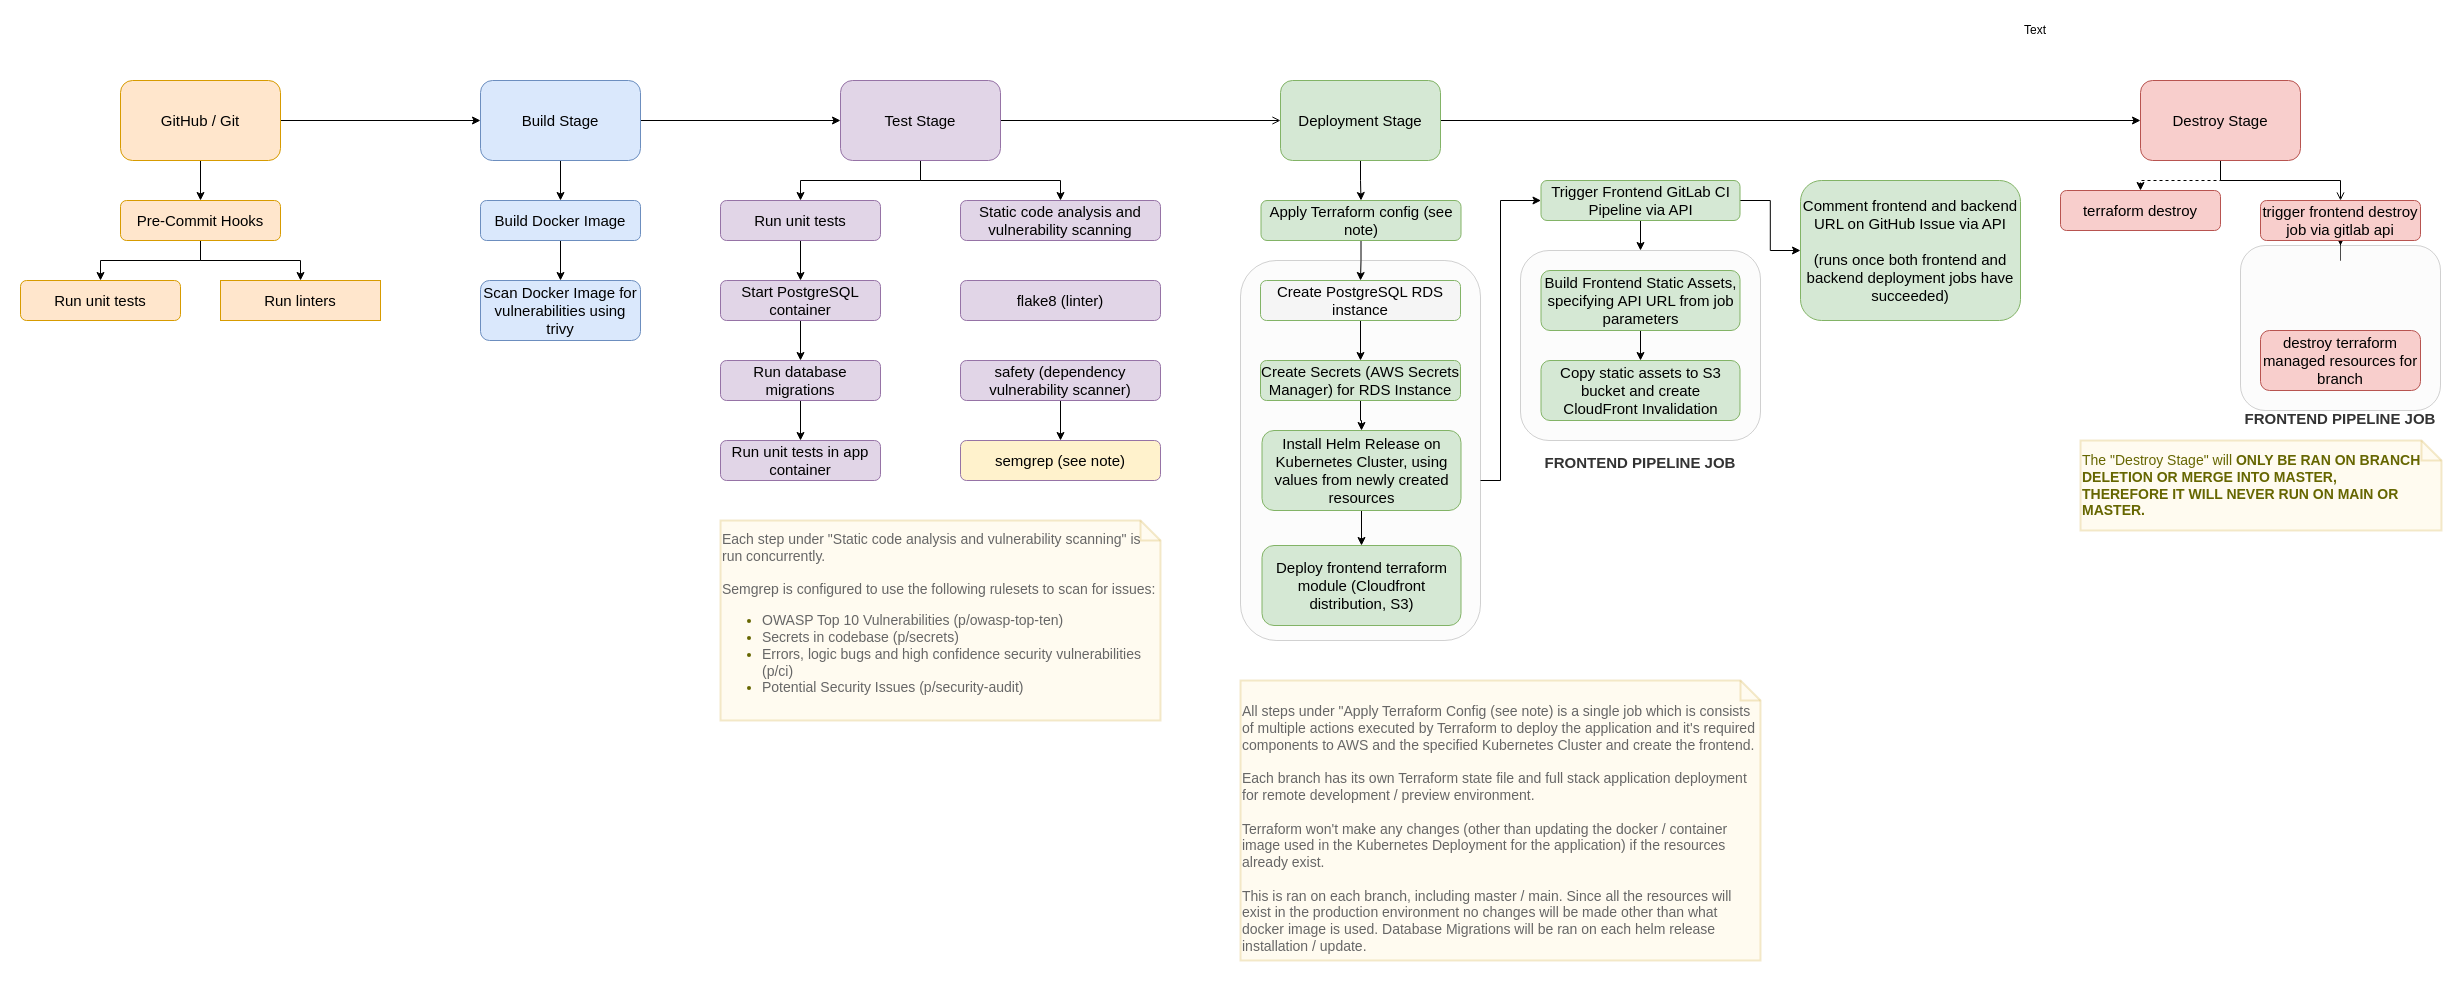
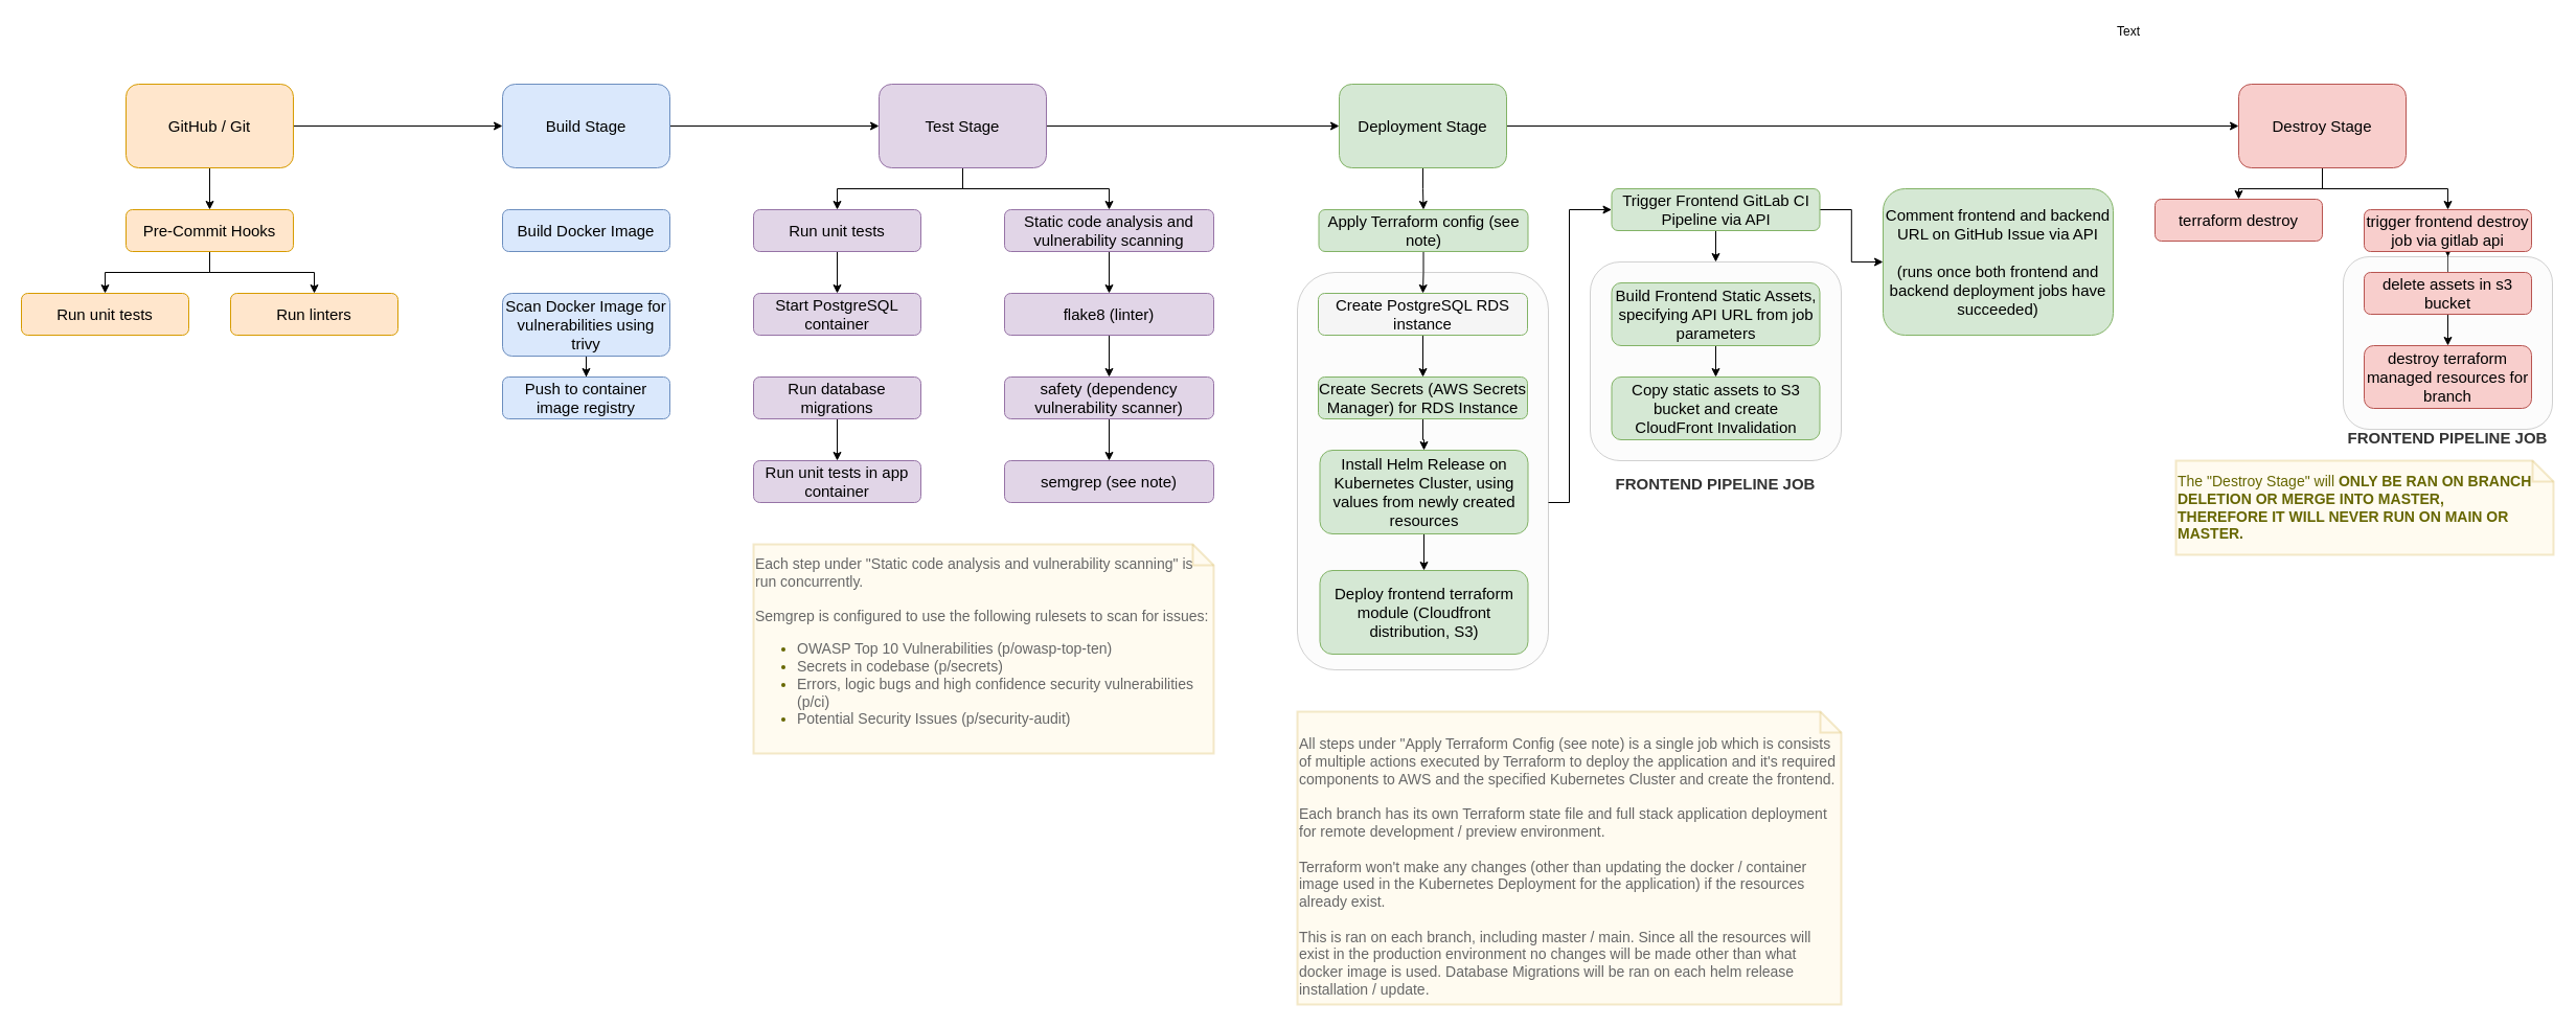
- <mxCell id="21" style="edgeStyle=orthogonalEdgeStyle;rounded=0;orthogonalLoop=1;jettySize=auto;html=1;endArrow=open;" parent="1" source="22" target="34" edge="1"><mxGeometry relative="1" as="geometry" /></mxCell>
+ <mxCell id="21" style="edgeStyle=orthogonalEdgeStyle;rounded=0;orthogonalLoop=1;jettySize=auto;html=1;" parent="1" source="22" target="34" edge="1"><mxGeometry relative="1" as="geometry" /></mxCell>
- <mxCell id="6" style="edgeStyle=orthogonalEdgeStyle;rounded=0;orthogonalLoop=1;jettySize=auto;html=1;entryX=0.5;entryY=0;entryDx=0;entryDy=0;" parent="1" source="8" target="10" edge="1"><mxGeometry relative="1" as="geometry" /></mxCell>
- <mxCell id="58" style="edgeStyle=orthogonalEdgeStyle;rounded=0;orthogonalLoop=1;jettySize=auto;html=1;dashed=1;" parent="1" source="60" target="61" edge="1"><mxGeometry relative="1" as="geometry" /></mxCell>
+ <mxCell id="58" style="edgeStyle=orthogonalEdgeStyle;rounded=0;orthogonalLoop=1;jettySize=auto;html=1;" parent="1" source="60" target="61" edge="1"><mxGeometry relative="1" as="geometry" /></mxCell>
- <mxCell id="59" style="edgeStyle=orthogonalEdgeStyle;rounded=0;orthogonalLoop=1;jettySize=auto;html=1;endArrow=open;" parent="1" source="60" target="64" edge="1"><mxGeometry relative="1" as="geometry" /></mxCell>
+ <mxCell id="59" style="edgeStyle=orthogonalEdgeStyle;rounded=0;orthogonalLoop=1;jettySize=auto;html=1;" parent="1" source="60" target="64" edge="1"><mxGeometry relative="1" as="geometry" /></mxCell>
- <mxCell id="9" style="edgeStyle=orthogonalEdgeStyle;rounded=0;orthogonalLoop=1;jettySize=auto;html=1;entryX=0.5;entryY=0;entryDx=0;entryDy=0;" parent="1" source="10" target="12" edge="1"><mxGeometry relative="1" as="geometry" /></mxCell>
+ <mxCell id="25" style="edgeStyle=orthogonalEdgeStyle;rounded=0;orthogonalLoop=1;jettySize=auto;html=1;exitX=0.5;exitY=1;exitDx=0;exitDy=0;" parent="1" source="26" target="43" edge="1"><mxGeometry relative="1" as="geometry" /></mxCell>
+ <mxCell id="67" value="&lt;span style=&quot;font-size: 15px&quot;&gt;delete assets in s3 bucket&lt;/span&gt;" style="rounded=1;whiteSpace=wrap;html=1;fontSize=12;glass=0;strokeWidth=1;shadow=0;fillColor=#f8cecc;strokeColor=#b85450;" parent="1" vertex="1"><mxGeometry x="2260" y="260" width="160" height="40" as="geometry" /></mxCell>
- <mxCell id="16" value="&lt;span style=&quot;font-size: 15px&quot;&gt;Run linters&lt;/span&gt;" style="whiteSpace=wrap;html=1;fontSize=12;glass=0;strokeWidth=1;shadow=0;fillColor=#ffe6cc;strokeColor=#d79b00;align=center;rounded=0;" parent="1" vertex="1"><mxGeometry x="220" y="280" width="160" height="40" as="geometry" /></mxCell>
+ <mxCell id="16" value="&lt;span style=&quot;font-size: 15px&quot;&gt;Run linters&lt;/span&gt;" style="rounded=1;whiteSpace=wrap;html=1;fontSize=12;glass=0;strokeWidth=1;shadow=0;fillColor=#ffe6cc;strokeColor=#d79b00;align=center;" parent="1" vertex="1"><mxGeometry x="220" y="280" width="160" height="40" as="geometry" /></mxCell>
+ <mxCell id="66" style="edgeStyle=orthogonalEdgeStyle;rounded=0;orthogonalLoop=1;jettySize=auto;html=1;" parent="1" source="67" target="68" edge="1"><mxGeometry relative="1" as="geometry" /></mxCell>
- <mxCell id="27" style="edgeStyle=orthogonalEdgeStyle;rounded=0;orthogonalLoop=1;jettySize=auto;html=1;" parent="1" source="28" target="30" edge="1"><mxGeometry relative="1" as="geometry" /></mxCell>
+ <mxCell id="42" style="edgeStyle=orthogonalEdgeStyle;rounded=0;orthogonalLoop=1;jettySize=auto;html=1;entryX=0.5;entryY=0;entryDx=0;entryDy=0;" parent="1" source="43" target="45" edge="1"><mxGeometry relative="1" as="geometry" /></mxCell>
+ <mxCell id="11" style="edgeStyle=orthogonalEdgeStyle;rounded=0;orthogonalLoop=1;jettySize=auto;html=1;" parent="1" source="12" target="18" edge="1"><mxGeometry relative="1" as="geometry" /></mxCell>
+ <mxCell id="18" value="&lt;font style=&quot;font-size: 15px&quot;&gt;Push to container image registry&lt;/font&gt;" style="rounded=1;whiteSpace=wrap;html=1;fontSize=12;glass=0;strokeWidth=1;shadow=0;fillColor=#dae8fc;strokeColor=#6c8ebf;" parent="1" vertex="1"><mxGeometry x="480" y="360" width="160" height="40" as="geometry" /></mxCell>
- <mxCell id="35" value="&lt;span style=&quot;font-size: 15px&quot;&gt;semgrep (see note)&lt;/span&gt;" style="rounded=1;whiteSpace=wrap;html=1;fontSize=12;glass=0;strokeWidth=1;shadow=0;fillColor=#fff2cc;strokeColor=#9673a6;" parent="1" vertex="1"><mxGeometry x="960" y="440" width="200" height="40" as="geometry" /></mxCell>
+ <mxCell id="35" value="&lt;span style=&quot;font-size: 15px&quot;&gt;semgrep (see note)&lt;/span&gt;" style="rounded=1;whiteSpace=wrap;html=1;fontSize=12;glass=0;strokeWidth=1;shadow=0;fillColor=#e1d5e7;strokeColor=#9673a6;" parent="1" vertex="1"><mxGeometry x="960" y="440" width="200" height="40" as="geometry" /></mxCell>
